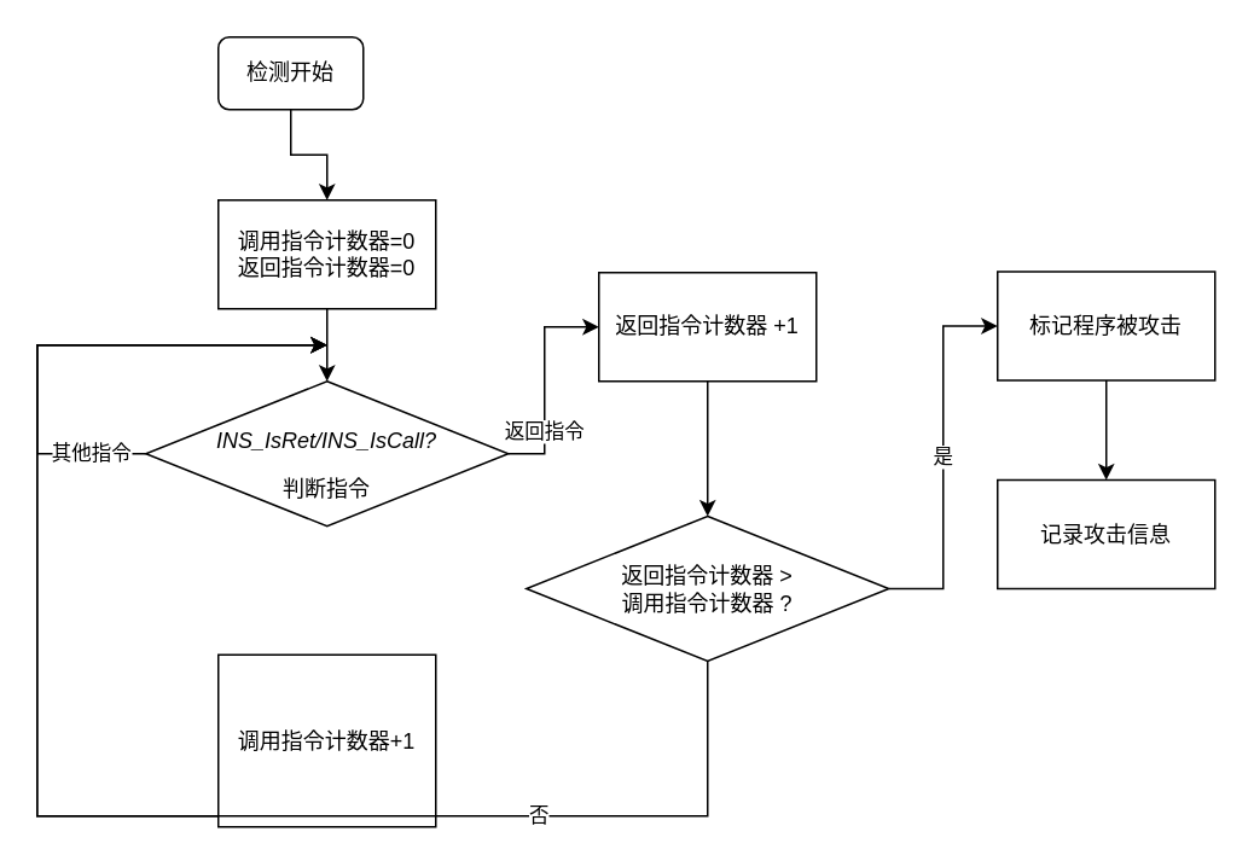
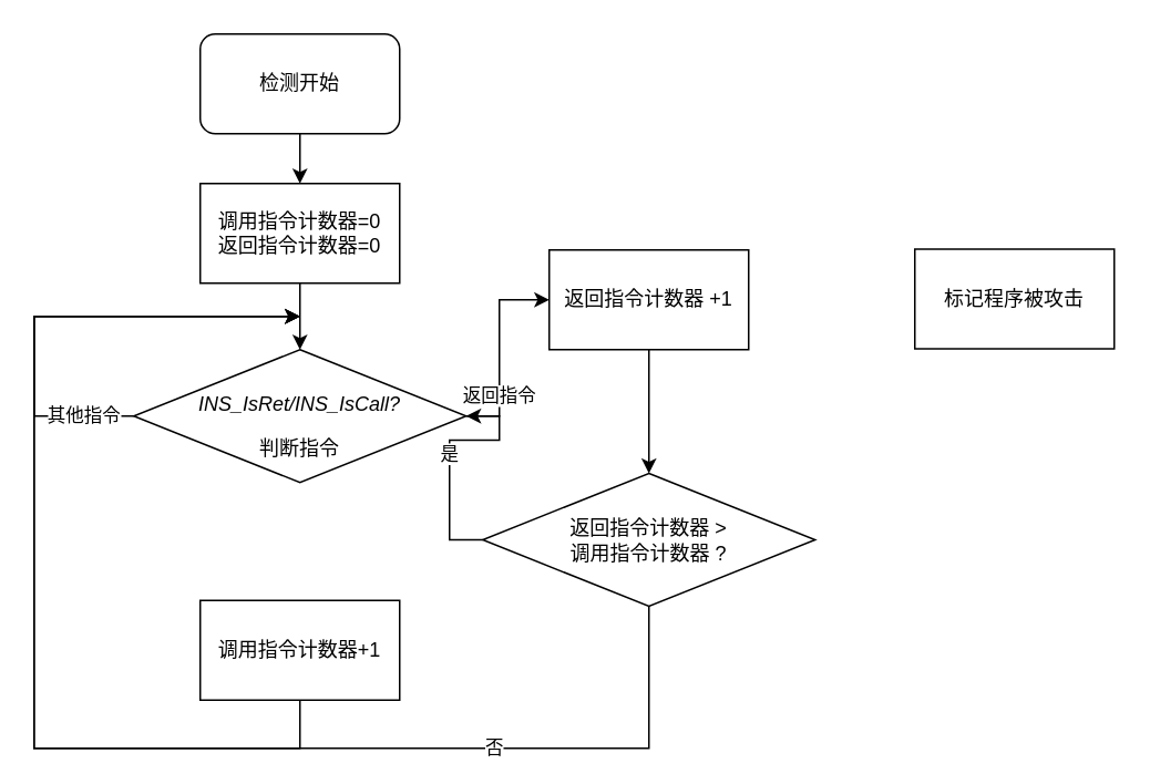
- <mxCell id="5" value="检测开始" style="rounded=1;whiteSpace=wrap;html=1;" parent="1" vertex="1"><mxGeometry x="120" y="20" width="80" height="40" as="geometry" /></mxCell>
+ <mxCell id="5" value="检测开始" style="rounded=1;whiteSpace=wrap;html=1;" parent="1" vertex="1"><mxGeometry x="120" y="20" width="120" height="60" as="geometry" /></mxCell>
- <mxCell id="10" value="" style="edgeStyle=orthogonalEdgeStyle;rounded=0;orthogonalLoop=1;jettySize=auto;html=1;" parent="1" source="8" target="9" edge="1"><mxGeometry relative="1" as="geometry"><mxPoint x="610" y="189.5" as="sourcePoint" /><mxPoint x="610" y="309.5" as="targetPoint" /></mxGeometry></mxCell>
- <mxCell id="15" value="是" style="edgeStyle=orthogonalEdgeStyle;rounded=0;orthogonalLoop=1;jettySize=auto;html=1;entryX=0;entryY=0.5;entryDx=0;entryDy=0;" edge="1" parent="1" source="16" target="8"><mxGeometry relative="1" as="geometry" /></mxCell>
+ <mxCell id="15" value="是" style="edgeStyle=orthogonalEdgeStyle;rounded=0;orthogonalLoop=1;jettySize=auto;html=1;" edge="1" parent="1" source="16" target="3"><mxGeometry relative="1" as="geometry" /></mxCell>
- <mxCell id="9" value="记录攻击信息" style="rounded=0;whiteSpace=wrap;html=1;" parent="1" vertex="1"><mxGeometry x="550" y="264.5" width="120" height="60" as="geometry" /></mxCell>
- <mxCell id="7" value="调用指令计数器+1" style="rounded=0;whiteSpace=wrap;html=1;" parent="1" vertex="1"><mxGeometry x="120" y="361" width="120" height="95" as="geometry" /></mxCell>
+ <mxCell id="7" value="调用指令计数器+1" style="rounded=0;whiteSpace=wrap;html=1;" parent="1" vertex="1"><mxGeometry x="120" y="361" width="120" height="60" as="geometry" /></mxCell>
